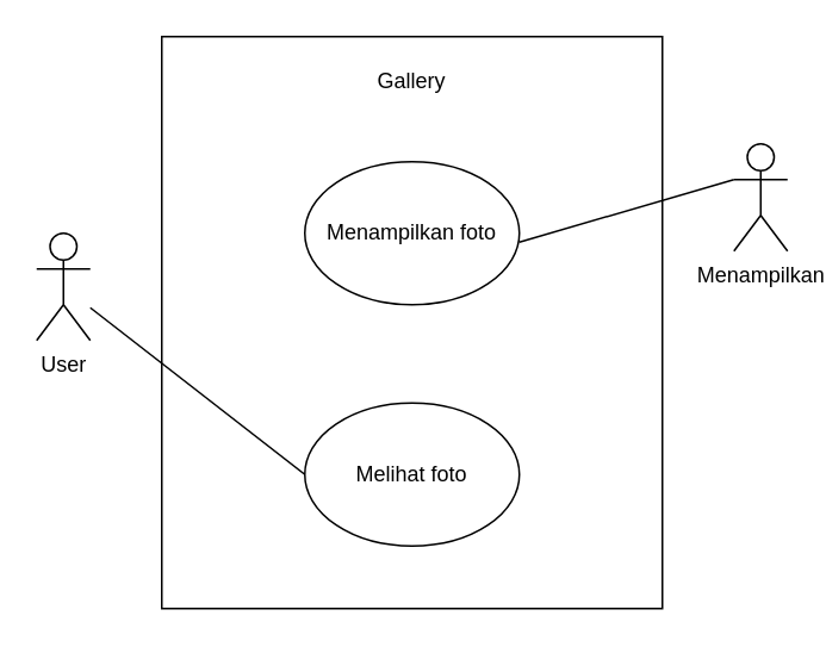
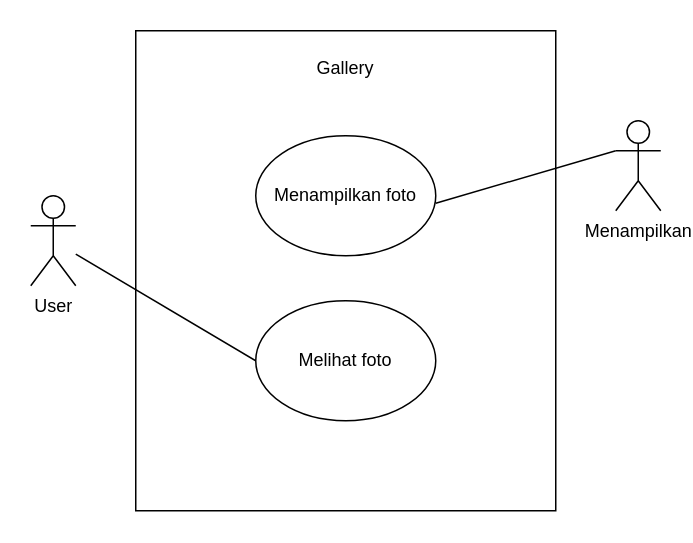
- <mxCell id="5" value="Melihat foto" style="ellipse;whiteSpace=wrap;html=1;" vertex="1" parent="1"><mxGeometry x="170" y="225" width="120" height="80" as="geometry" /></mxCell>
+ <mxCell id="5" value="Melihat foto" style="ellipse;whiteSpace=wrap;html=1;" vertex="1" parent="1"><mxGeometry x="170" y="200" width="120" height="80" as="geometry" /></mxCell>
